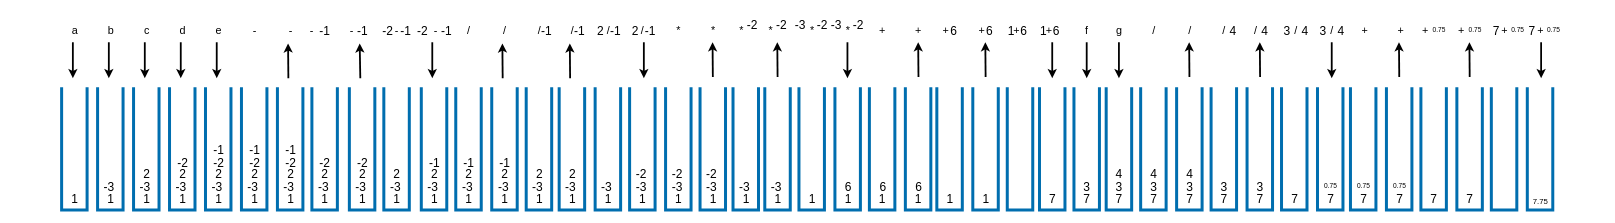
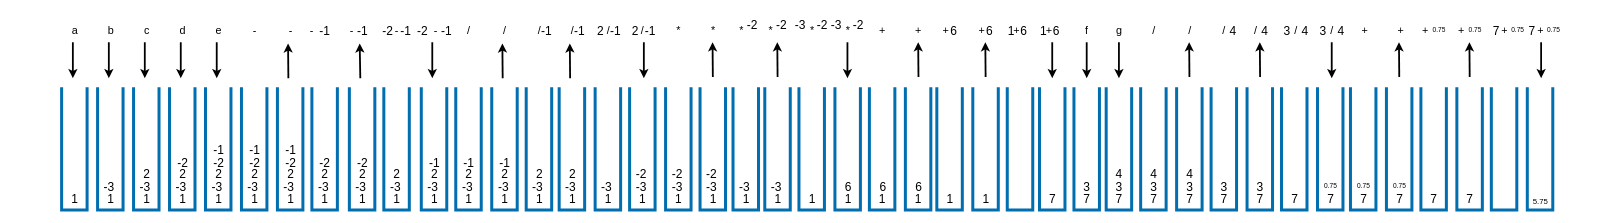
- <mxCell id="252" value="&lt;font style=&quot;font-size: 13px;&quot;&gt;7.75&lt;/font&gt;" style="text;html=1;align=center;verticalAlign=middle;resizable=0;points=[];autosize=1;strokeColor=none;fillColor=none;" vertex="1" parent="1"><mxGeometry x="2542.5" y="320" width="50" height="30" as="geometry" /></mxCell>
+ <mxCell id="252" value="&lt;font style=&quot;font-size: 13px;&quot;&gt;5.75&lt;/font&gt;" style="text;html=1;align=center;verticalAlign=middle;resizable=0;points=[];autosize=1;strokeColor=none;fillColor=none;" vertex="1" parent="1"><mxGeometry x="2542.5" y="320" width="50" height="30" as="geometry" /></mxCell>
